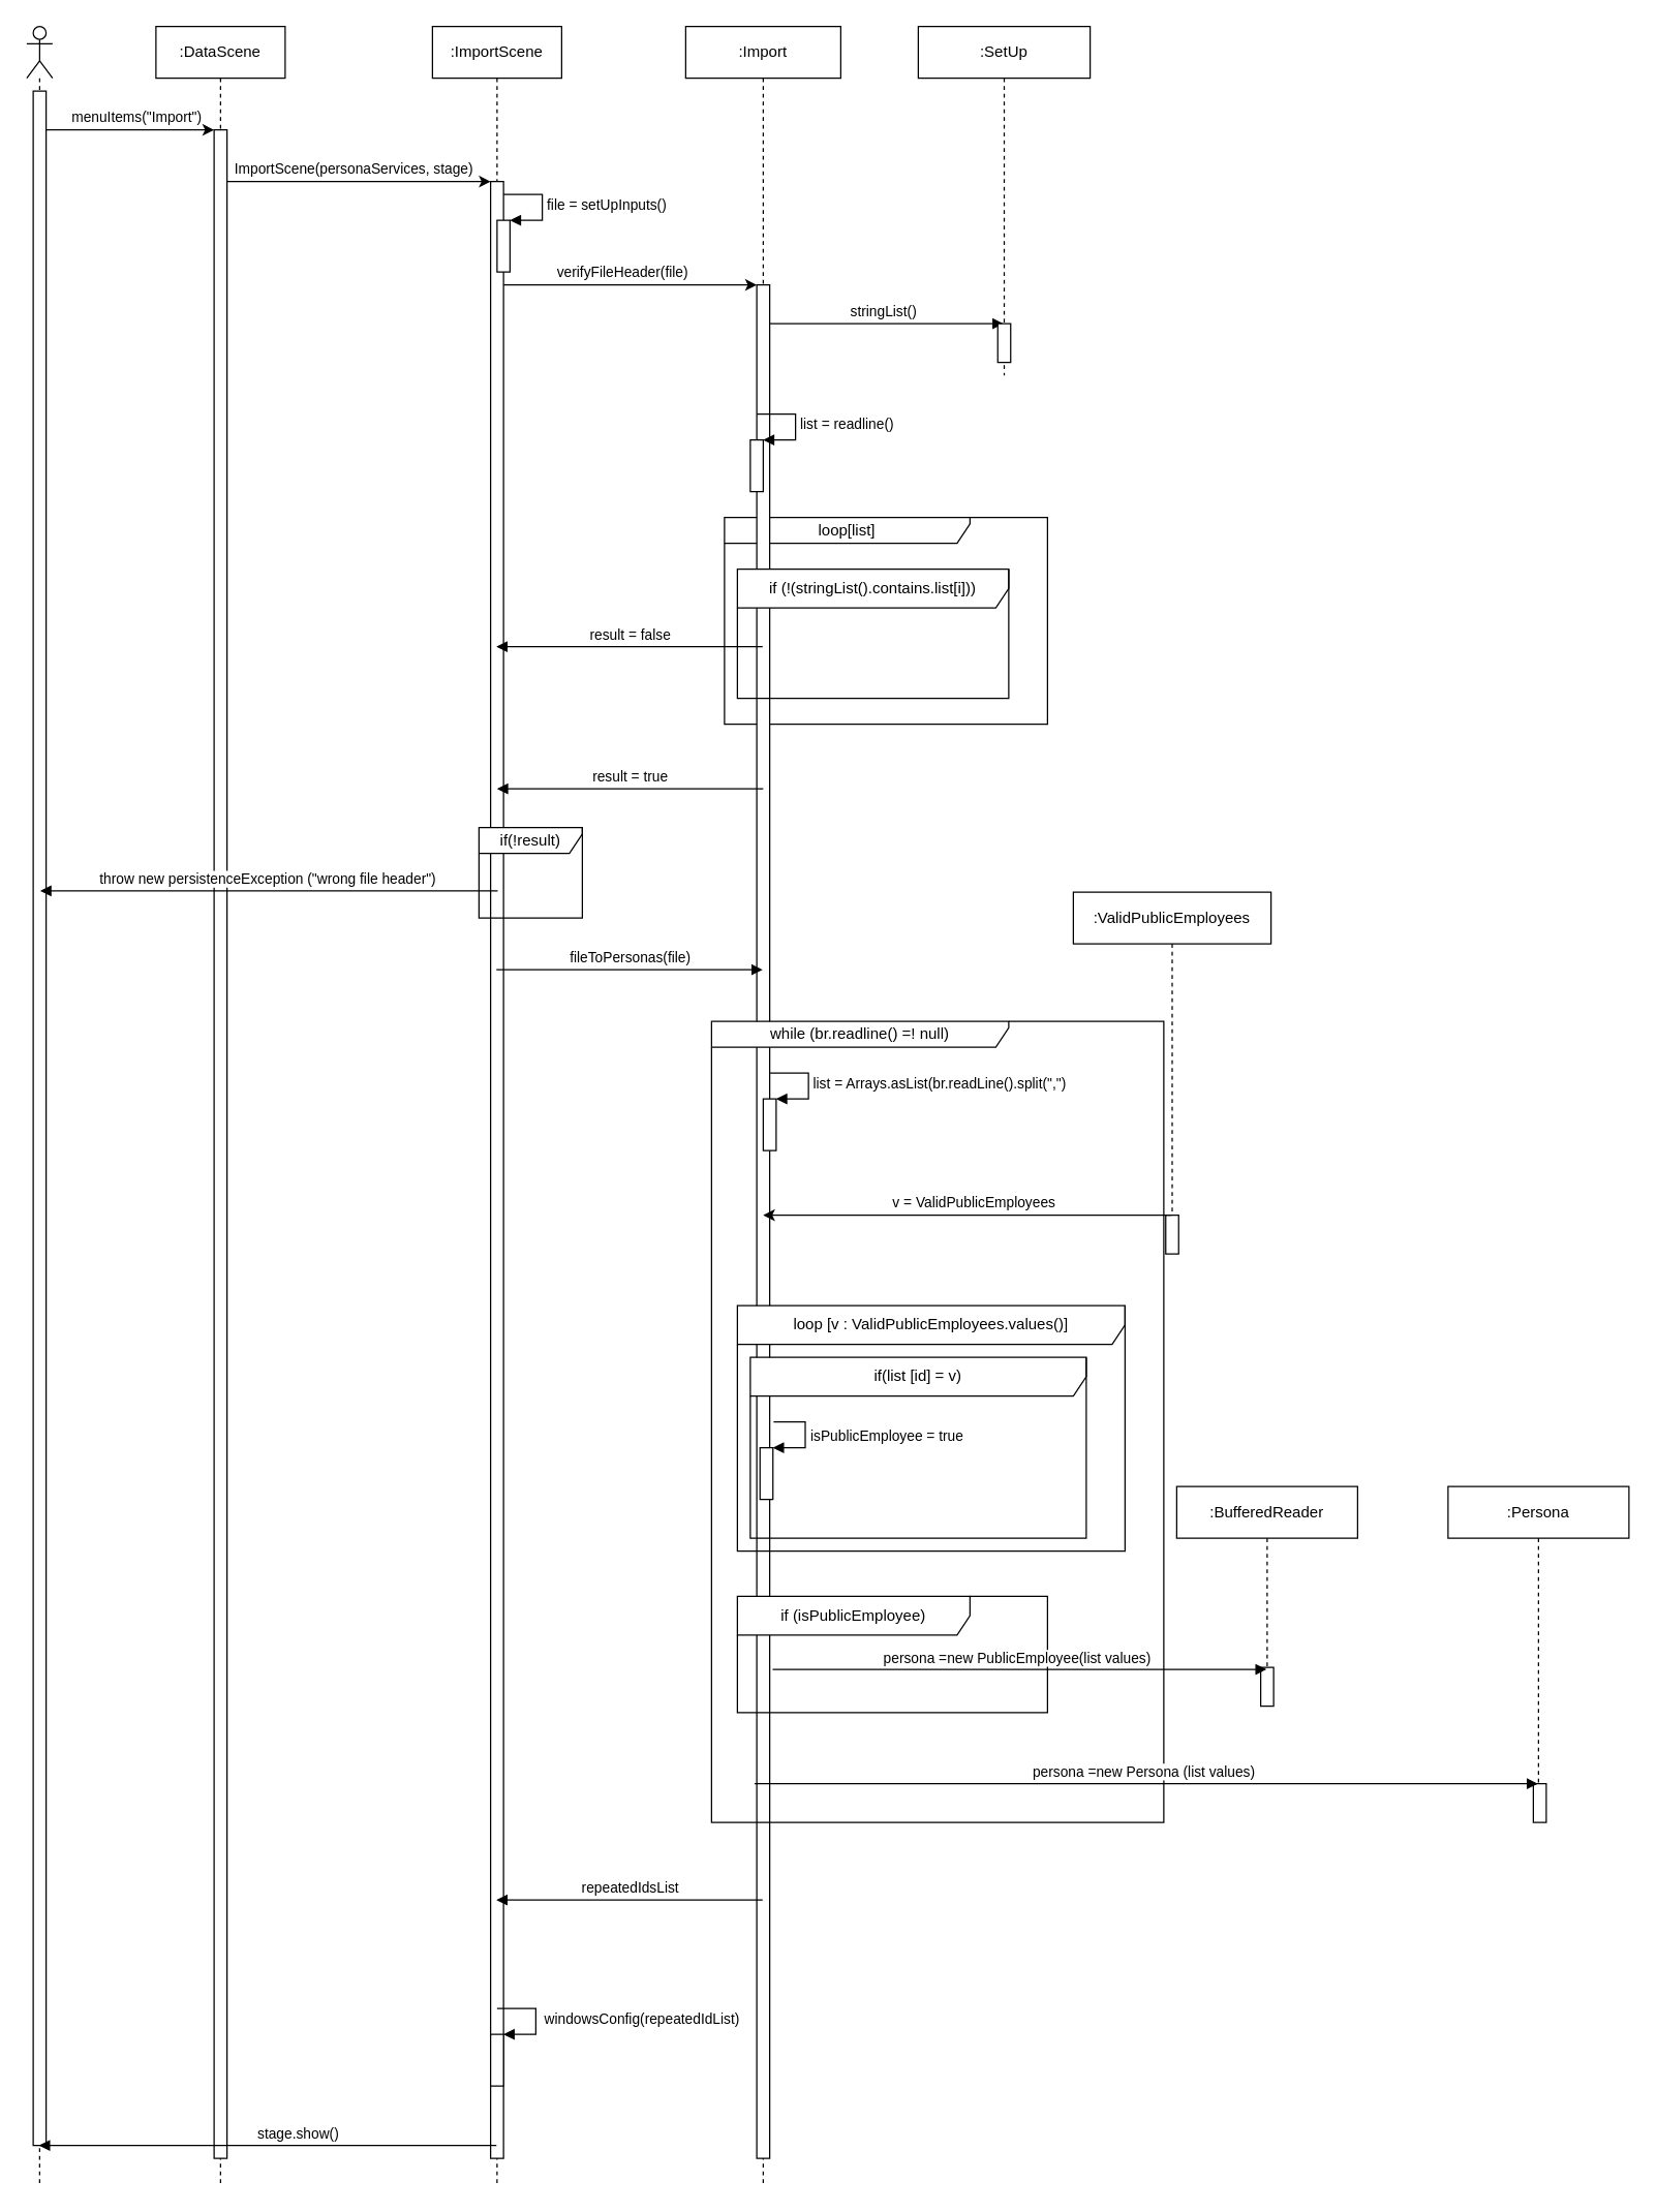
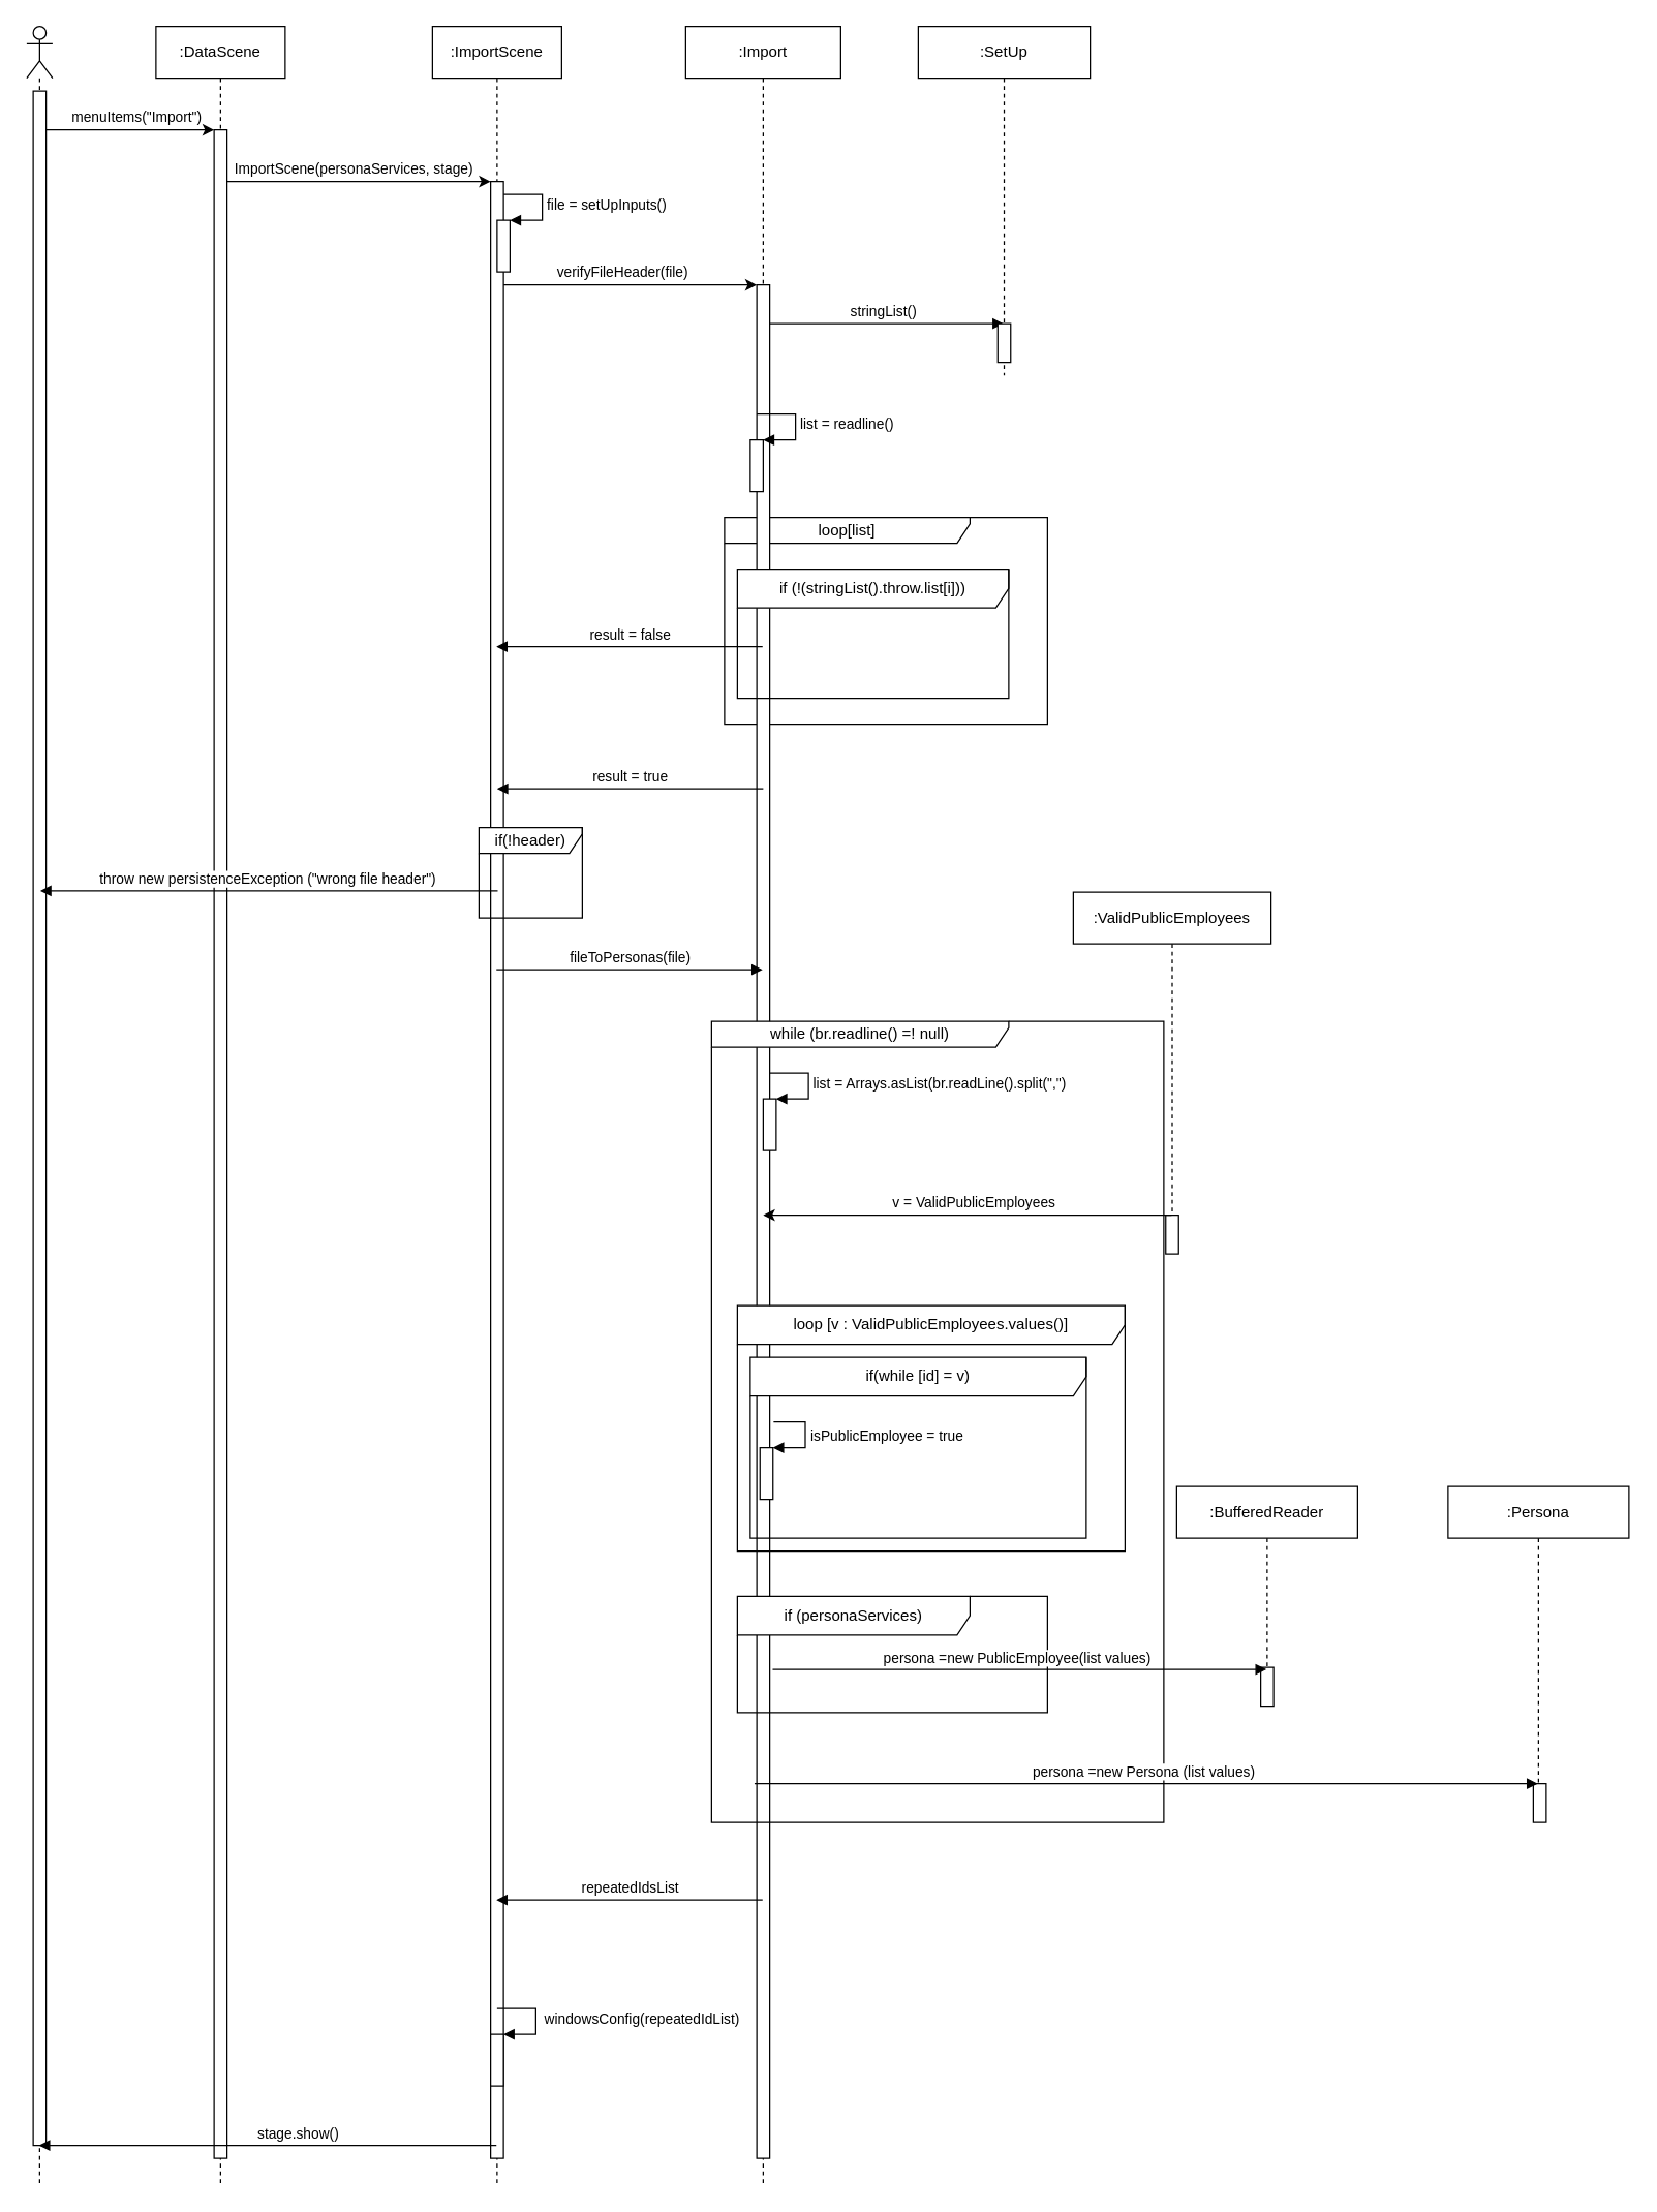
- <mxCell id="25" value="if (!(stringList().contains.list[i]))" style="shape=umlFrame;whiteSpace=wrap;html=1;width=260;height=30;" parent="1" vertex="1"><mxGeometry x="570" y="440" width="210" height="100" as="geometry" /></mxCell>
+ <mxCell id="25" value="if (!(stringList().throw.list[i]))" style="shape=umlFrame;whiteSpace=wrap;html=1;width=260;height=30;" parent="1" vertex="1"><mxGeometry x="570" y="440" width="210" height="100" as="geometry" /></mxCell>
- <mxCell id="28" value="if(!result)" style="shape=umlFrame;whiteSpace=wrap;html=1;width=120;height=20;" parent="1" vertex="1"><mxGeometry x="370" y="640" width="80" height="70" as="geometry" /></mxCell>
+ <mxCell id="28" value="if(!header)" style="shape=umlFrame;whiteSpace=wrap;html=1;width=120;height=20;" parent="1" vertex="1"><mxGeometry x="370" y="640" width="80" height="70" as="geometry" /></mxCell>
- <mxCell id="37" value="if(list [id] = v)" style="shape=umlFrame;whiteSpace=wrap;html=1;width=260;height=30;" vertex="1" parent="1"><mxGeometry x="580" y="1050" width="260" height="140" as="geometry" /></mxCell>
+ <mxCell id="37" value="if(while [id] = v)" style="shape=umlFrame;whiteSpace=wrap;html=1;width=260;height=30;" vertex="1" parent="1"><mxGeometry x="580" y="1050" width="260" height="140" as="geometry" /></mxCell>
- <mxCell id="43" value="if (isPublicEmployee)" style="shape=umlFrame;whiteSpace=wrap;html=1;width=180;height=30;" vertex="1" parent="1"><mxGeometry x="570" y="1235" width="240" height="90" as="geometry" /></mxCell>
+ <mxCell id="43" value="if (personaServices)" style="shape=umlFrame;whiteSpace=wrap;html=1;width=180;height=30;" vertex="1" parent="1"><mxGeometry x="570" y="1235" width="240" height="90" as="geometry" /></mxCell>
